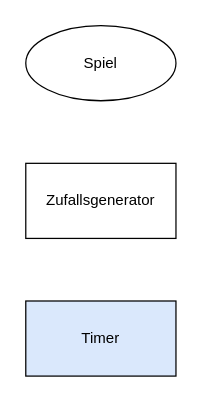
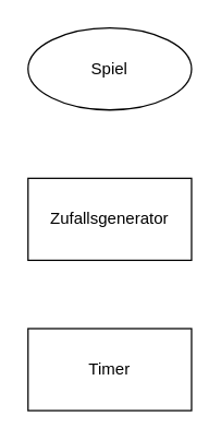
- <mxCell id="4" value="Timer" style="rounded=0;whiteSpace=wrap;html=1;fillColor=#dae8fc;" vertex="1" parent="1"><mxGeometry x="20" y="240" width="120" height="60" as="geometry" /></mxCell>
+ <mxCell id="4" value="Timer" style="rounded=0;whiteSpace=wrap;html=1;" vertex="1" parent="1"><mxGeometry x="20" y="240" width="120" height="60" as="geometry" /></mxCell>
